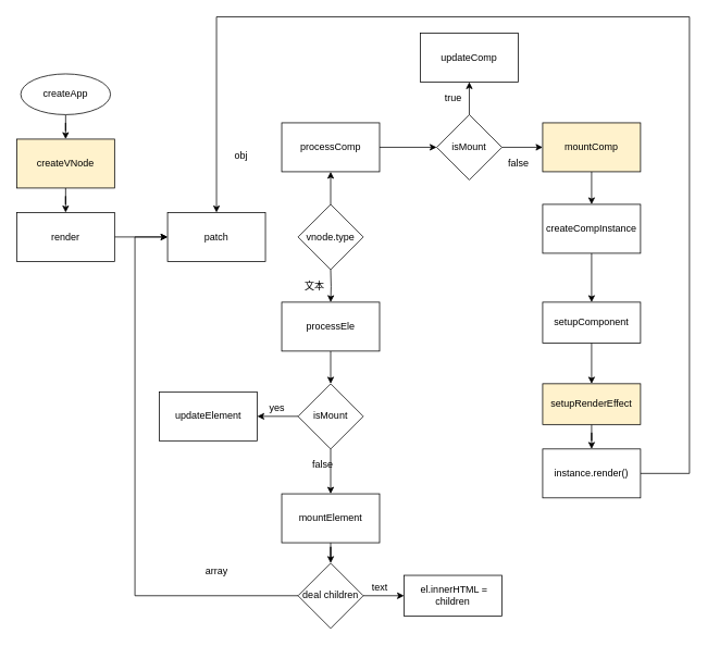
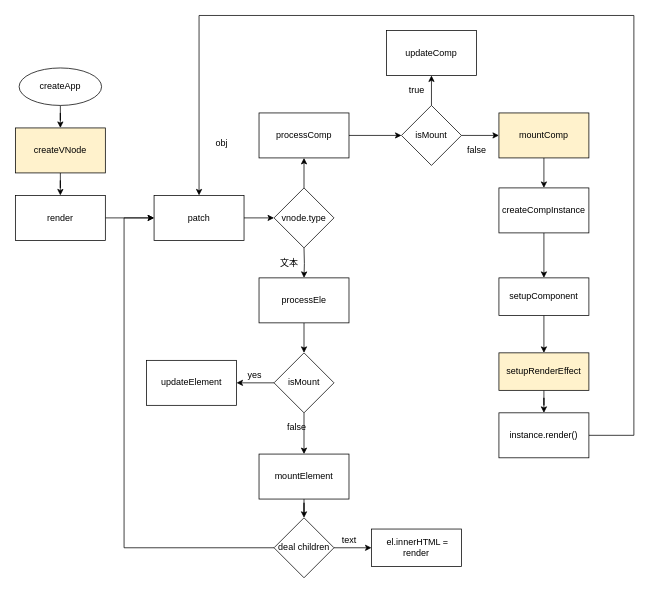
+ <mxCell id="8" value="" style="edgeStyle=orthogonalEdgeStyle;rounded=0;orthogonalLoop=1;jettySize=auto;html=1;" edge="1" parent="1" source="9" target="12"><mxGeometry relative="1" as="geometry" /></mxCell>
- <mxCell id="47" value="array" style="text;html=1;align=center;verticalAlign=middle;resizable=0;points=[];autosize=1;strokeColor=none;fillColor=none;" vertex="1" parent="1"><mxGeometry x="245" y="690" width="40" height="20" as="geometry" /></mxCell>
- <mxCell id="48" value="&amp;nbsp;el.innerHTML = children" style="whiteSpace=wrap;html=1;" vertex="1" parent="1"><mxGeometry x="495" y="705" width="120" height="50" as="geometry" /></mxCell>
+ <mxCell id="48" value="&amp;nbsp;el.innerHTML = render" style="whiteSpace=wrap;html=1;" vertex="1" parent="1"><mxGeometry x="495" y="705" width="120" height="50" as="geometry" /></mxCell>
